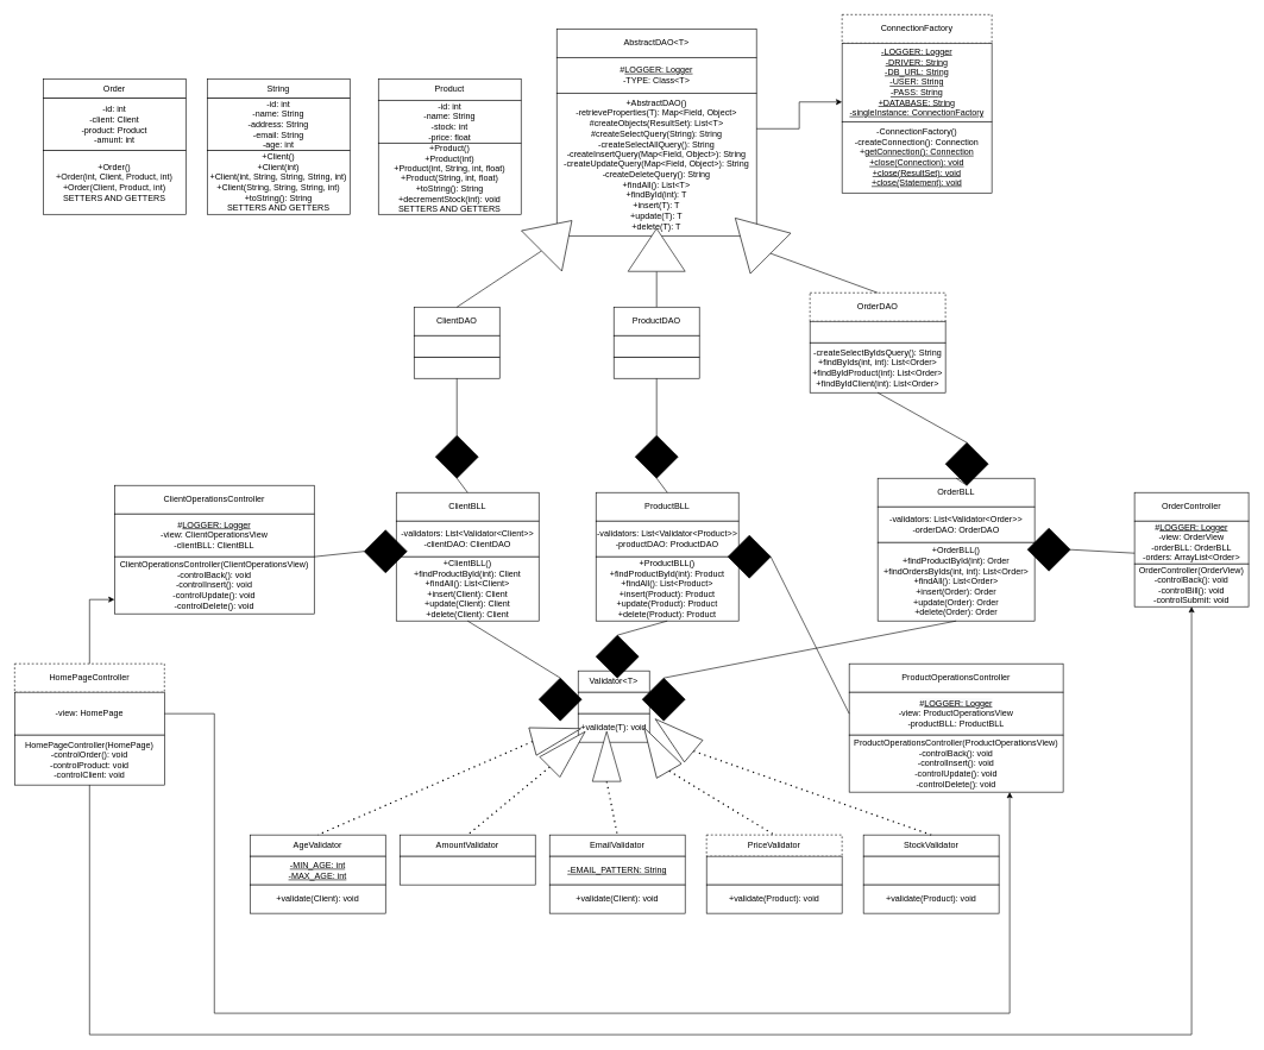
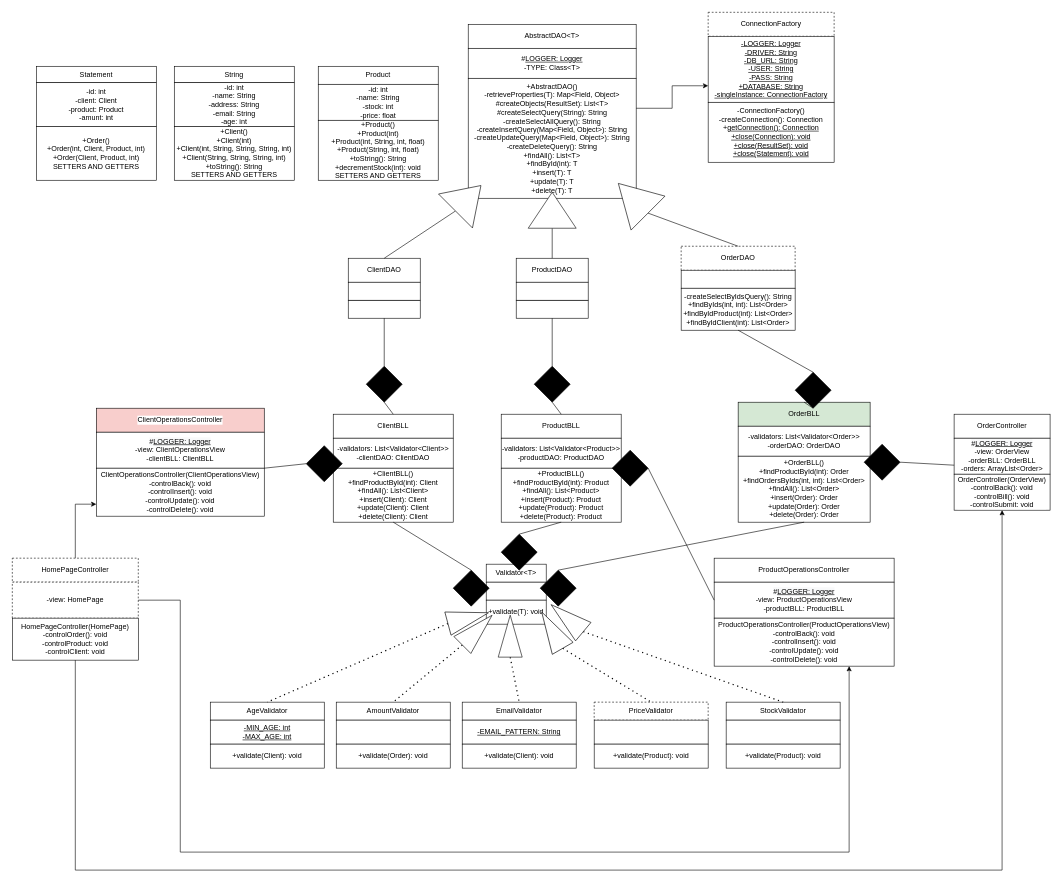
- <mxCell id="100" value="Order" style="rounded=0;whiteSpace=wrap;html=1;strokeColor=#000000;fillColor=#FFFFFF;" vertex="1" parent="99"><mxGeometry width="200" height="27.391" as="geometry" /></mxCell>
+ <mxCell id="100" value="Statement" style="rounded=0;whiteSpace=wrap;html=1;strokeColor=#000000;fillColor=#FFFFFF;" vertex="1" parent="99"><mxGeometry width="200" height="27.391" as="geometry" /></mxCell>
- <mxCell id="32" value="OrderBLL" style="rounded=0;whiteSpace=wrap;html=1;" vertex="1" parent="31"><mxGeometry width="220" height="40" as="geometry" /></mxCell>
+ <mxCell id="32" value="OrderBLL" style="rounded=0;whiteSpace=wrap;html=1;fillColor=#d5e8d4;" vertex="1" parent="31"><mxGeometry width="220" height="40" as="geometry" /></mxCell>
- <mxCell id="104" value="&lt;span&gt;ClientOperationsController&lt;/span&gt;" style="rounded=0;whiteSpace=wrap;html=1;labelBackgroundColor=#FFFFFF;fontFamily=Helvetica;fontColor=#000000;strokeColor=#000000;fillColor=#FFFFFF;" vertex="1" parent="103"><mxGeometry width="280" height="40" as="geometry" /></mxCell>
+ <mxCell id="104" value="&lt;span&gt;ClientOperationsController&lt;/span&gt;" style="rounded=0;whiteSpace=wrap;html=1;labelBackgroundColor=#FFFFFF;fontFamily=Helvetica;fontColor=#000000;strokeColor=#000000;fillColor=#f8cecc;" vertex="1" parent="103"><mxGeometry width="280" height="40" as="geometry" /></mxCell>
- <mxCell id="117" value="-view: HomePage" style="rounded=0;whiteSpace=wrap;html=1;labelBackgroundColor=#FFFFFF;fontFamily=Helvetica;fontColor=#000000;strokeColor=#000000;fillColor=#FFFFFF;" vertex="1" parent="115"><mxGeometry y="40" width="210" height="60" as="geometry" /></mxCell>
+ <mxCell id="117" value="-view: HomePage" style="rounded=0;whiteSpace=wrap;html=1;labelBackgroundColor=#FFFFFF;fontFamily=Helvetica;fontColor=#000000;strokeColor=#000000;fillColor=#FFFFFF;dashed=1;" vertex="1" parent="115"><mxGeometry y="40" width="210" height="60" as="geometry" /></mxCell>
+ <mxCell id="63" value="+validate(Order): void" style="rounded=0;whiteSpace=wrap;html=1;strokeColor=#000000;fillColor=#FFFFFF;" vertex="1" parent="60"><mxGeometry y="70" width="190" height="40" as="geometry" /></mxCell>
